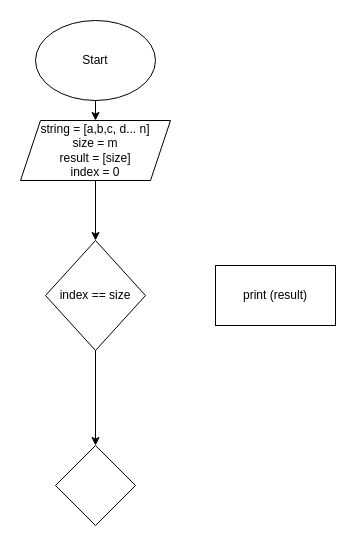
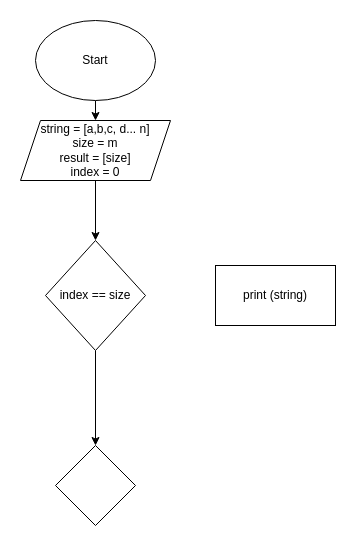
- <mxCell id="8" value="print (result)" style="whiteSpace=wrap;html=1;" vertex="1" parent="1"><mxGeometry x="215" y="265" width="120" height="60" as="geometry" /></mxCell>
+ <mxCell id="8" value="print (string)" style="whiteSpace=wrap;html=1;" vertex="1" parent="1"><mxGeometry x="215" y="265" width="120" height="60" as="geometry" /></mxCell>
